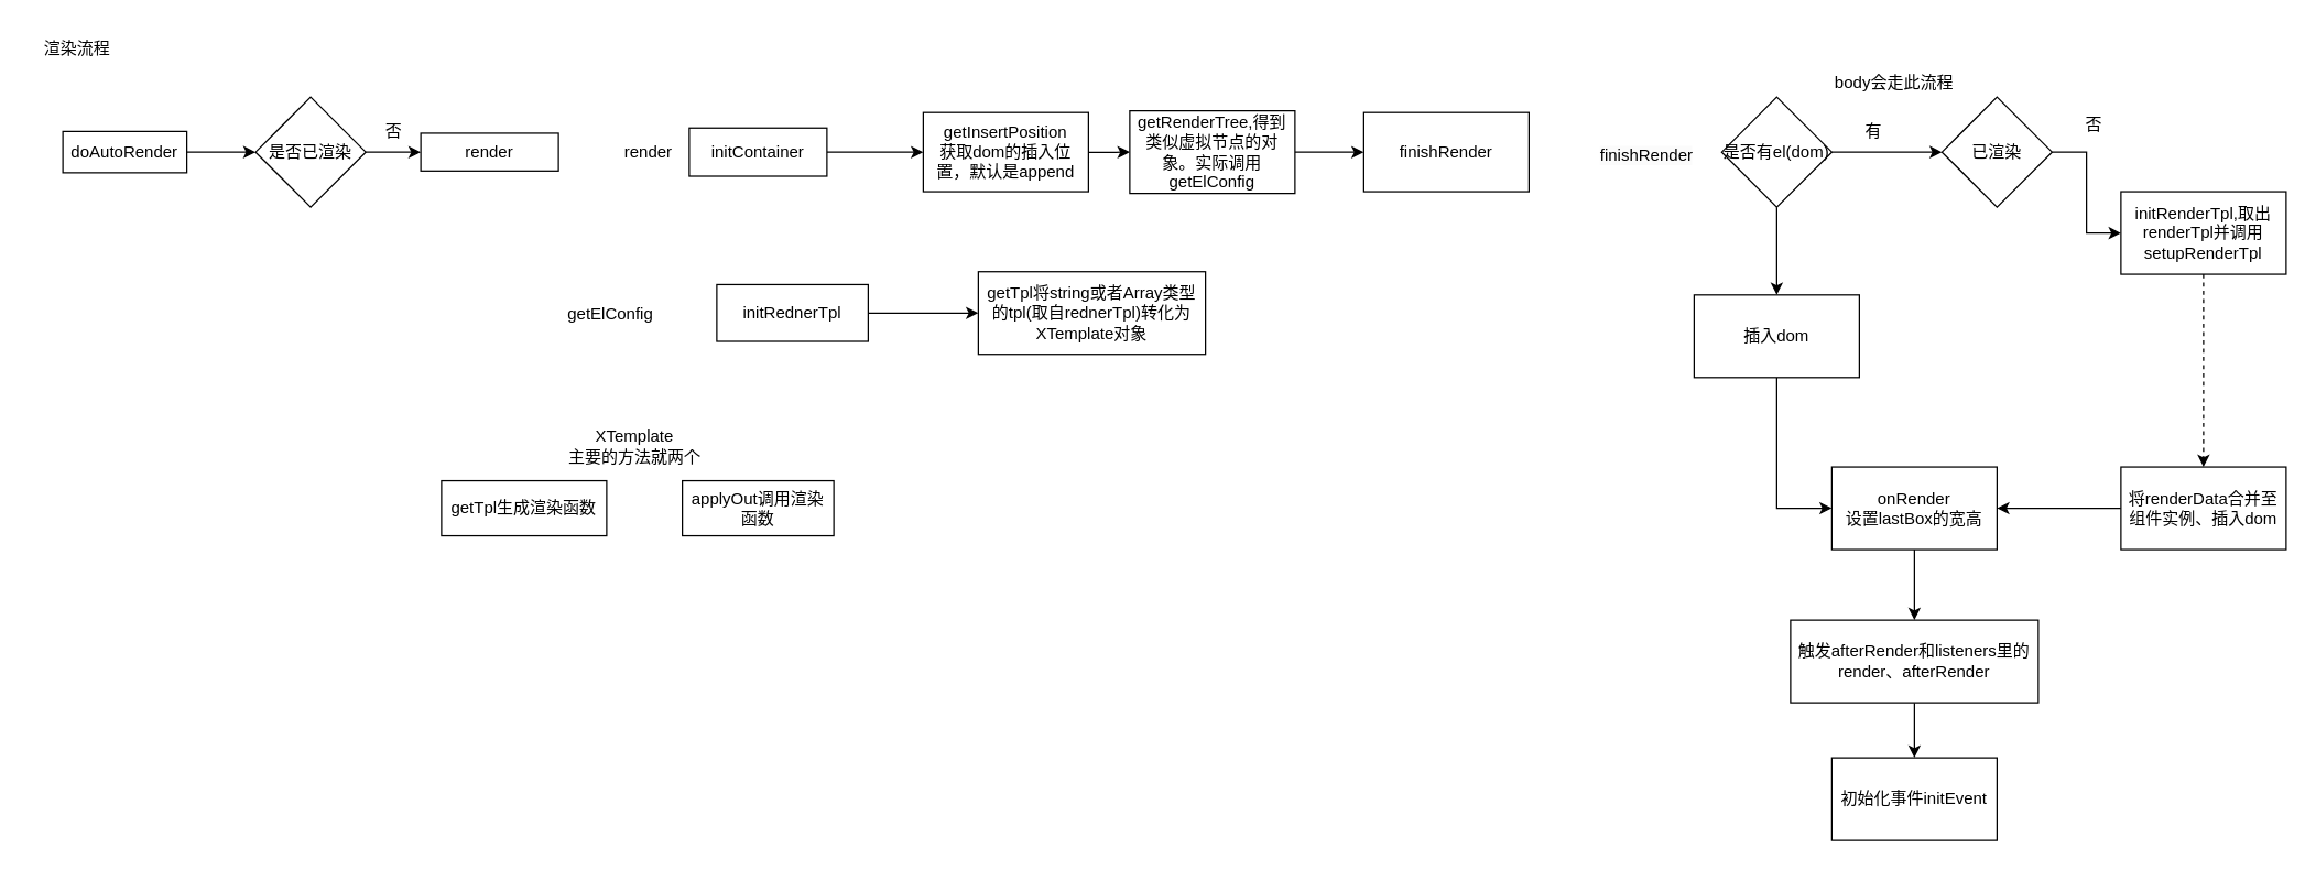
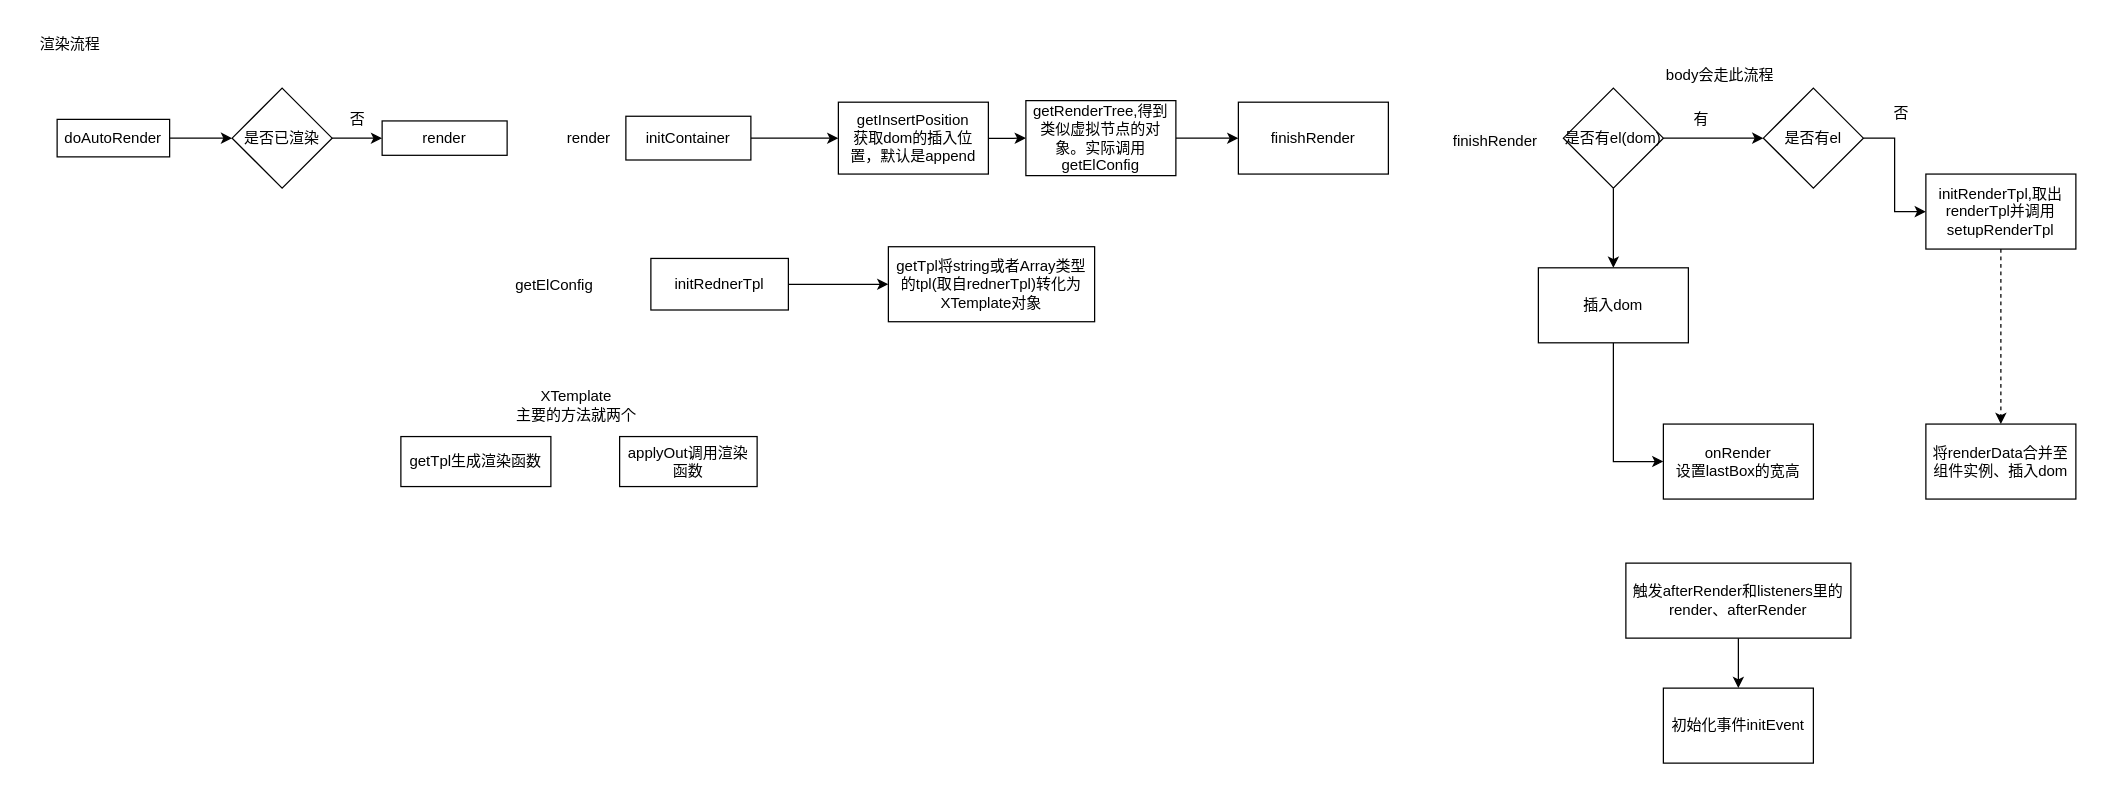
- <mxCell id="21" value="已渲染" style="rhombus;whiteSpace=wrap;html=1;" vertex="1" parent="1"><mxGeometry x="1410" y="70" width="80" height="80" as="geometry" /></mxCell>
+ <mxCell id="21" value="是否有el" style="rhombus;whiteSpace=wrap;html=1;" vertex="1" parent="1"><mxGeometry x="1410" y="70" width="80" height="80" as="geometry" /></mxCell>
- <mxCell id="25" value="" style="edgeStyle=orthogonalEdgeStyle;rounded=0;orthogonalLoop=1;jettySize=auto;html=1;" edge="1" parent="1" source="26" target="28"><mxGeometry relative="1" as="geometry" /></mxCell>
- <mxCell id="27" value="" style="edgeStyle=orthogonalEdgeStyle;rounded=0;orthogonalLoop=1;jettySize=auto;html=1;" edge="1" parent="1" source="28" target="33"><mxGeometry relative="1" as="geometry" /></mxCell>
